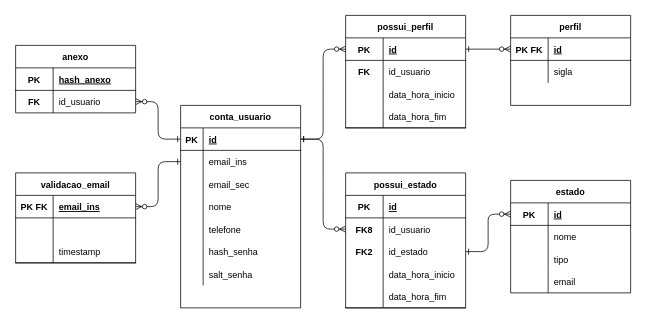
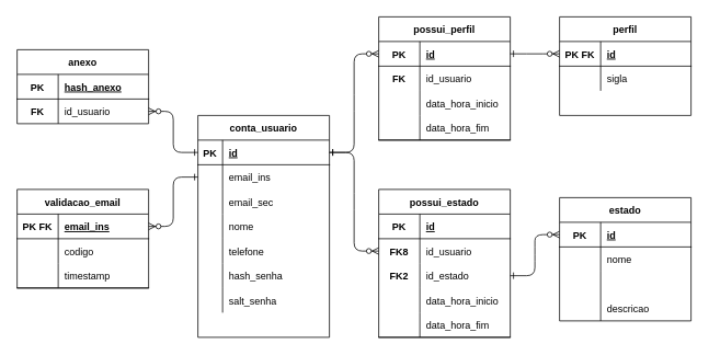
+ <mxCell id="9" value="codigo" style="shape=partialRectangle;overflow=hidden;connectable=0;fillColor=none;top=0;left=0;bottom=0;right=0;align=left;spacingLeft=6;fontStyle=0;strokeColor=none;" parent="7" vertex="1"><mxGeometry x="50" width="110" height="30" as="geometry"><mxRectangle width="110" height="30" as="alternateBounds" /></mxGeometry></mxCell>
- <mxCell id="86" value="tipo" style="shape=partialRectangle;overflow=hidden;connectable=0;fillColor=none;top=0;left=0;bottom=0;right=0;align=left;spacingLeft=6;fontStyle=0;strokeColor=none;" parent="84" vertex="1"><mxGeometry x="50" width="110" height="30" as="geometry"><mxRectangle width="110" height="30" as="alternateBounds" /></mxGeometry></mxCell>
- <mxCell id="89" value="email" style="shape=partialRectangle;overflow=hidden;connectable=0;fillColor=none;top=0;left=0;bottom=0;right=0;align=left;spacingLeft=6;fontStyle=0;strokeColor=none;" parent="87" vertex="1"><mxGeometry x="50" width="110" height="30" as="geometry"><mxRectangle width="110" height="30" as="alternateBounds" /></mxGeometry></mxCell>
+ <mxCell id="89" value="descricao" style="shape=partialRectangle;overflow=hidden;connectable=0;fillColor=none;top=0;left=0;bottom=0;right=0;align=left;spacingLeft=6;fontStyle=0;strokeColor=none;" parent="87" vertex="1"><mxGeometry x="50" width="110" height="30" as="geometry"><mxRectangle width="110" height="30" as="alternateBounds" /></mxGeometry></mxCell>
